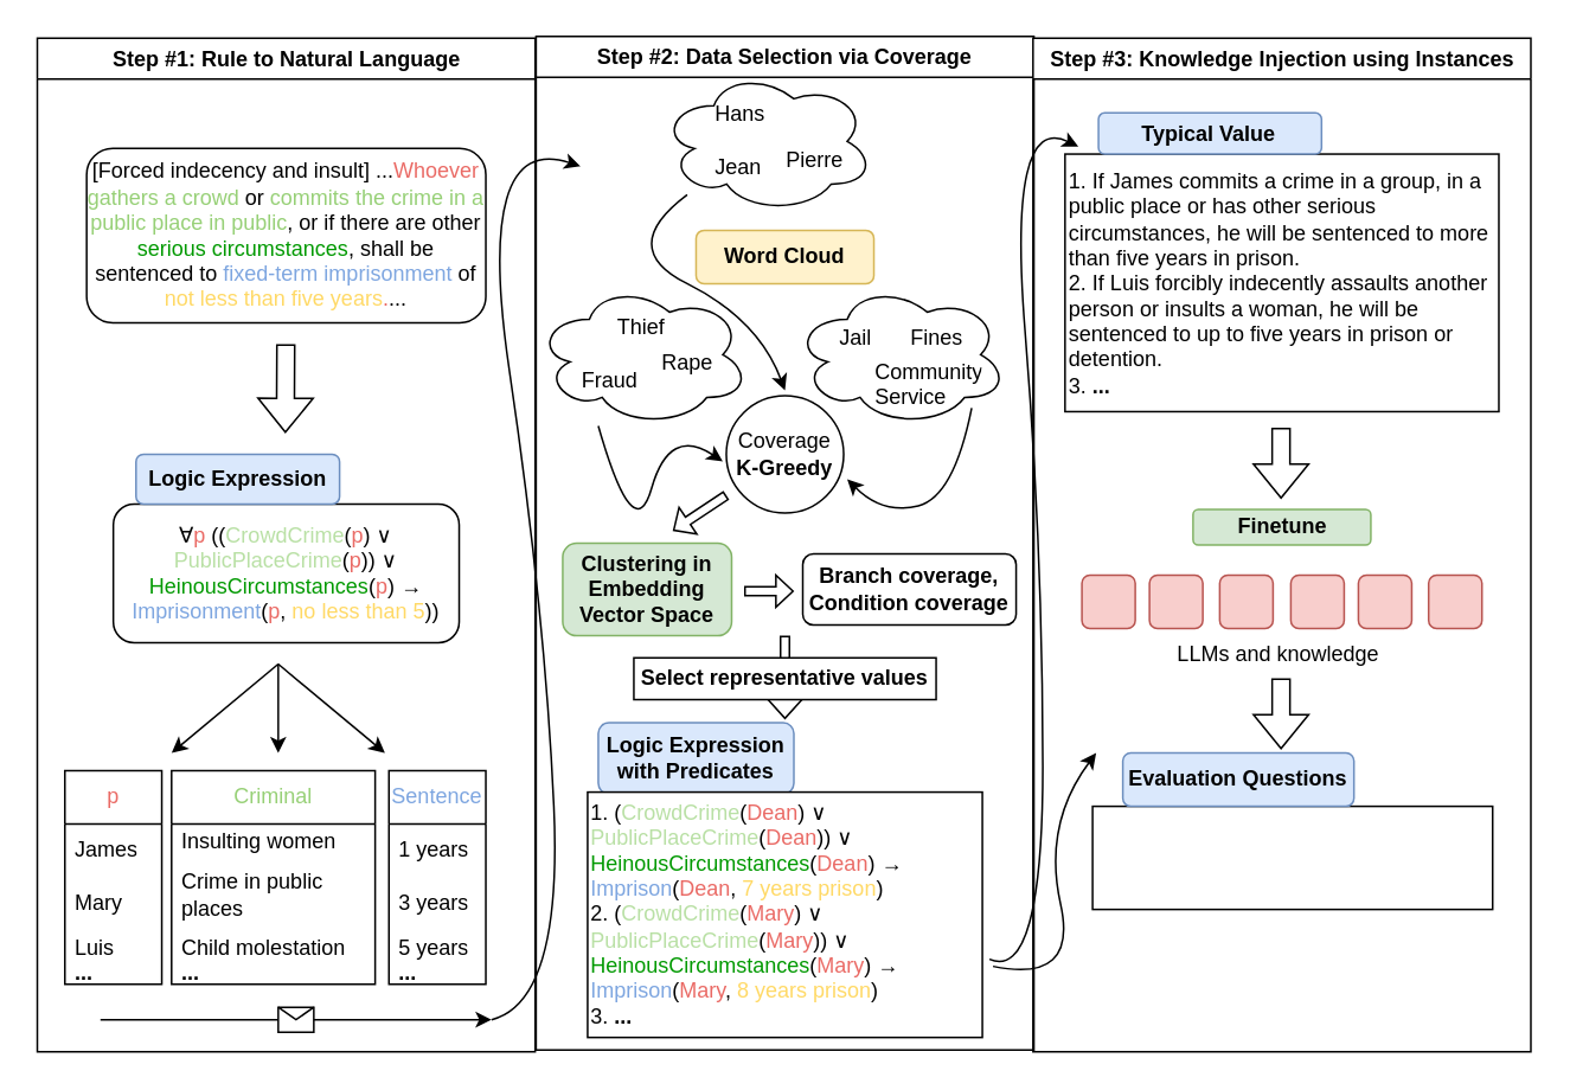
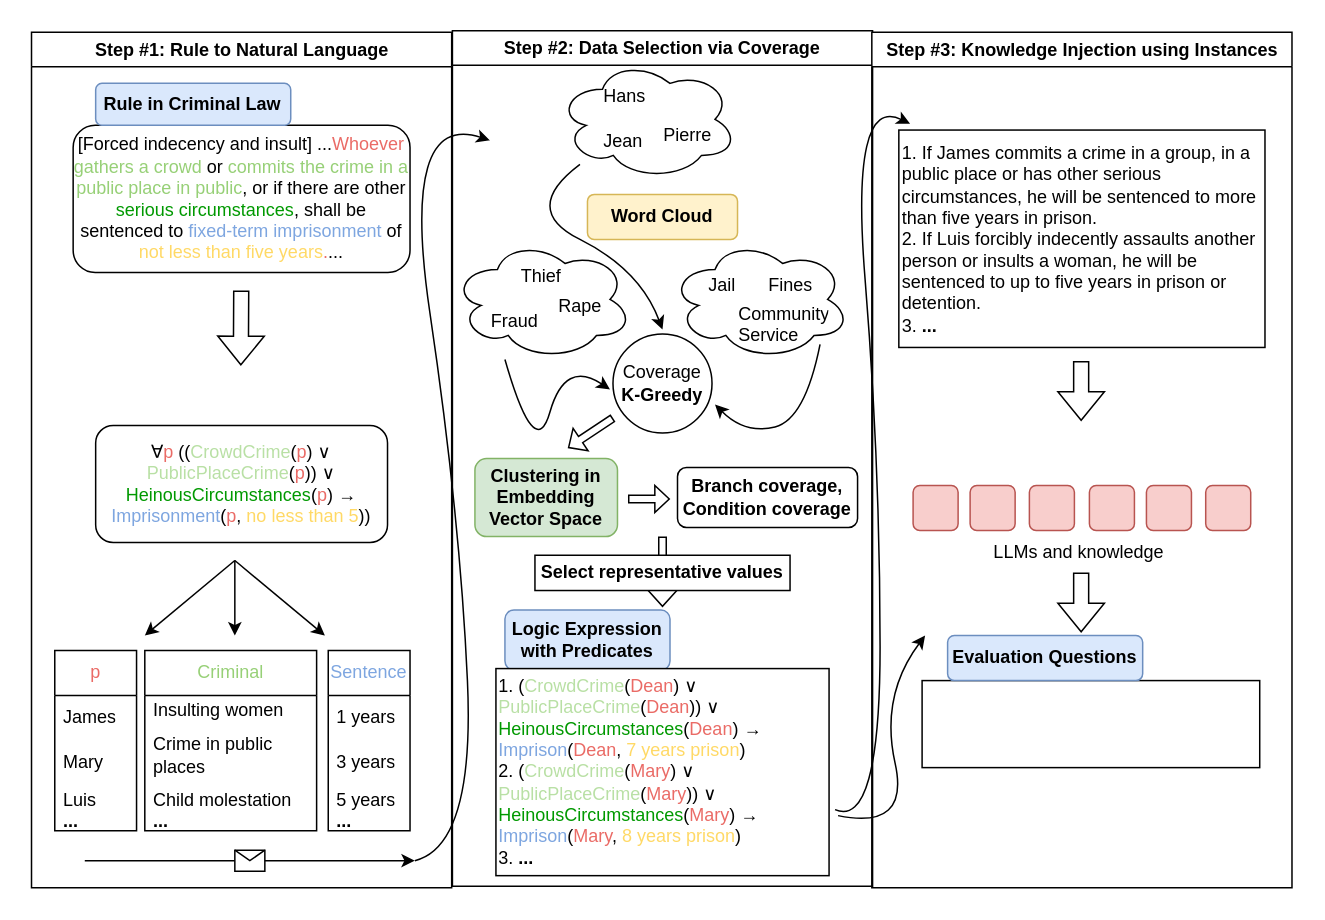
+ <mxCell id="5" value="&lt;b&gt;Rule in Criminal Law&lt;/b&gt;" style="rounded=1;whiteSpace=wrap;html=1;fillColor=#dae8fc;strokeColor=#6c8ebf;" vertex="1" parent="3"><mxGeometry x="15" width="130" height="28" as="geometry" /></mxCell>
- <mxCell id="63" value="&lt;b&gt;Typical Value&lt;/b&gt;" style="rounded=1;whiteSpace=wrap;html=1;fillColor=#dae8fc;strokeColor=#6c8ebf;" vertex="1" parent="61"><mxGeometry x="18.817" width="125.45" height="23.119" as="geometry" /></mxCell>
- <mxCell id="25" value="&lt;b&gt;Logic Expression&lt;/b&gt;" style="rounded=1;whiteSpace=wrap;html=1;fillColor=#dae8fc;strokeColor=#6c8ebf;" vertex="1" parent="23"><mxGeometry x="12.75" width="114.5" height="28" as="geometry" /></mxCell>
- <mxCell id="65" value="&lt;b&gt;Finetune&lt;/b&gt;" style="rounded=1;whiteSpace=wrap;html=1;fillColor=#d5e8d4;strokeColor=#82b366;" vertex="1" parent="60"><mxGeometry x="90" y="265" width="100" height="20" as="geometry" /></mxCell>
